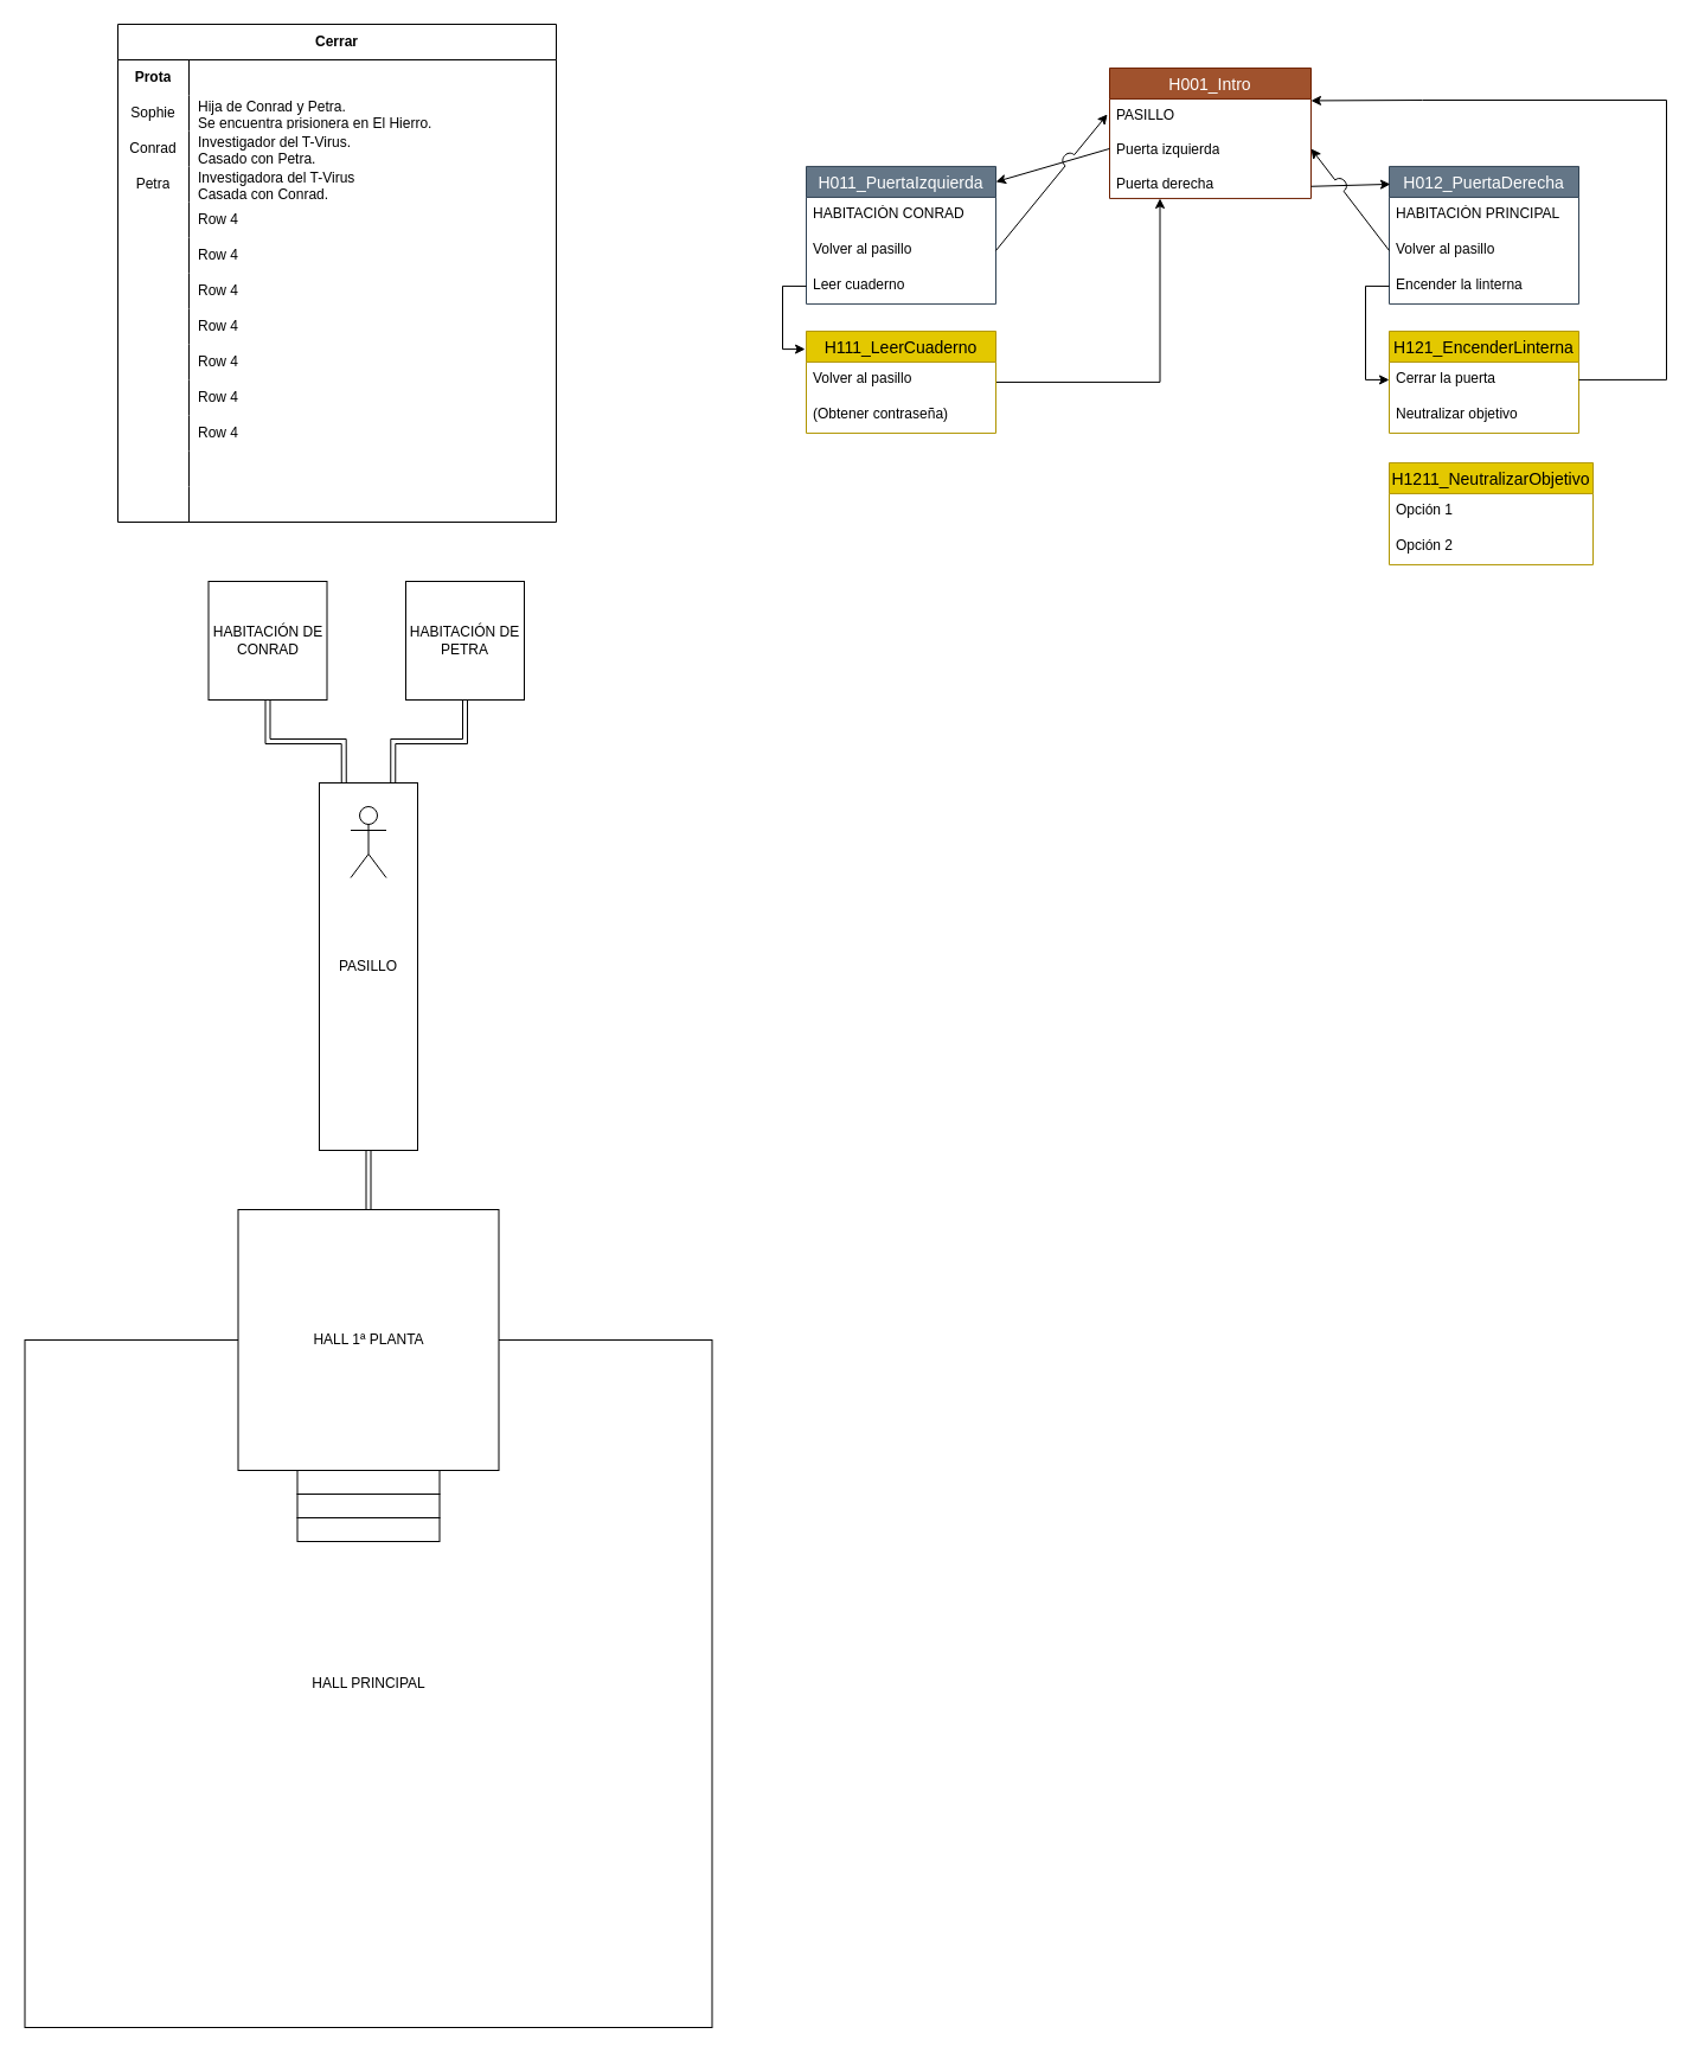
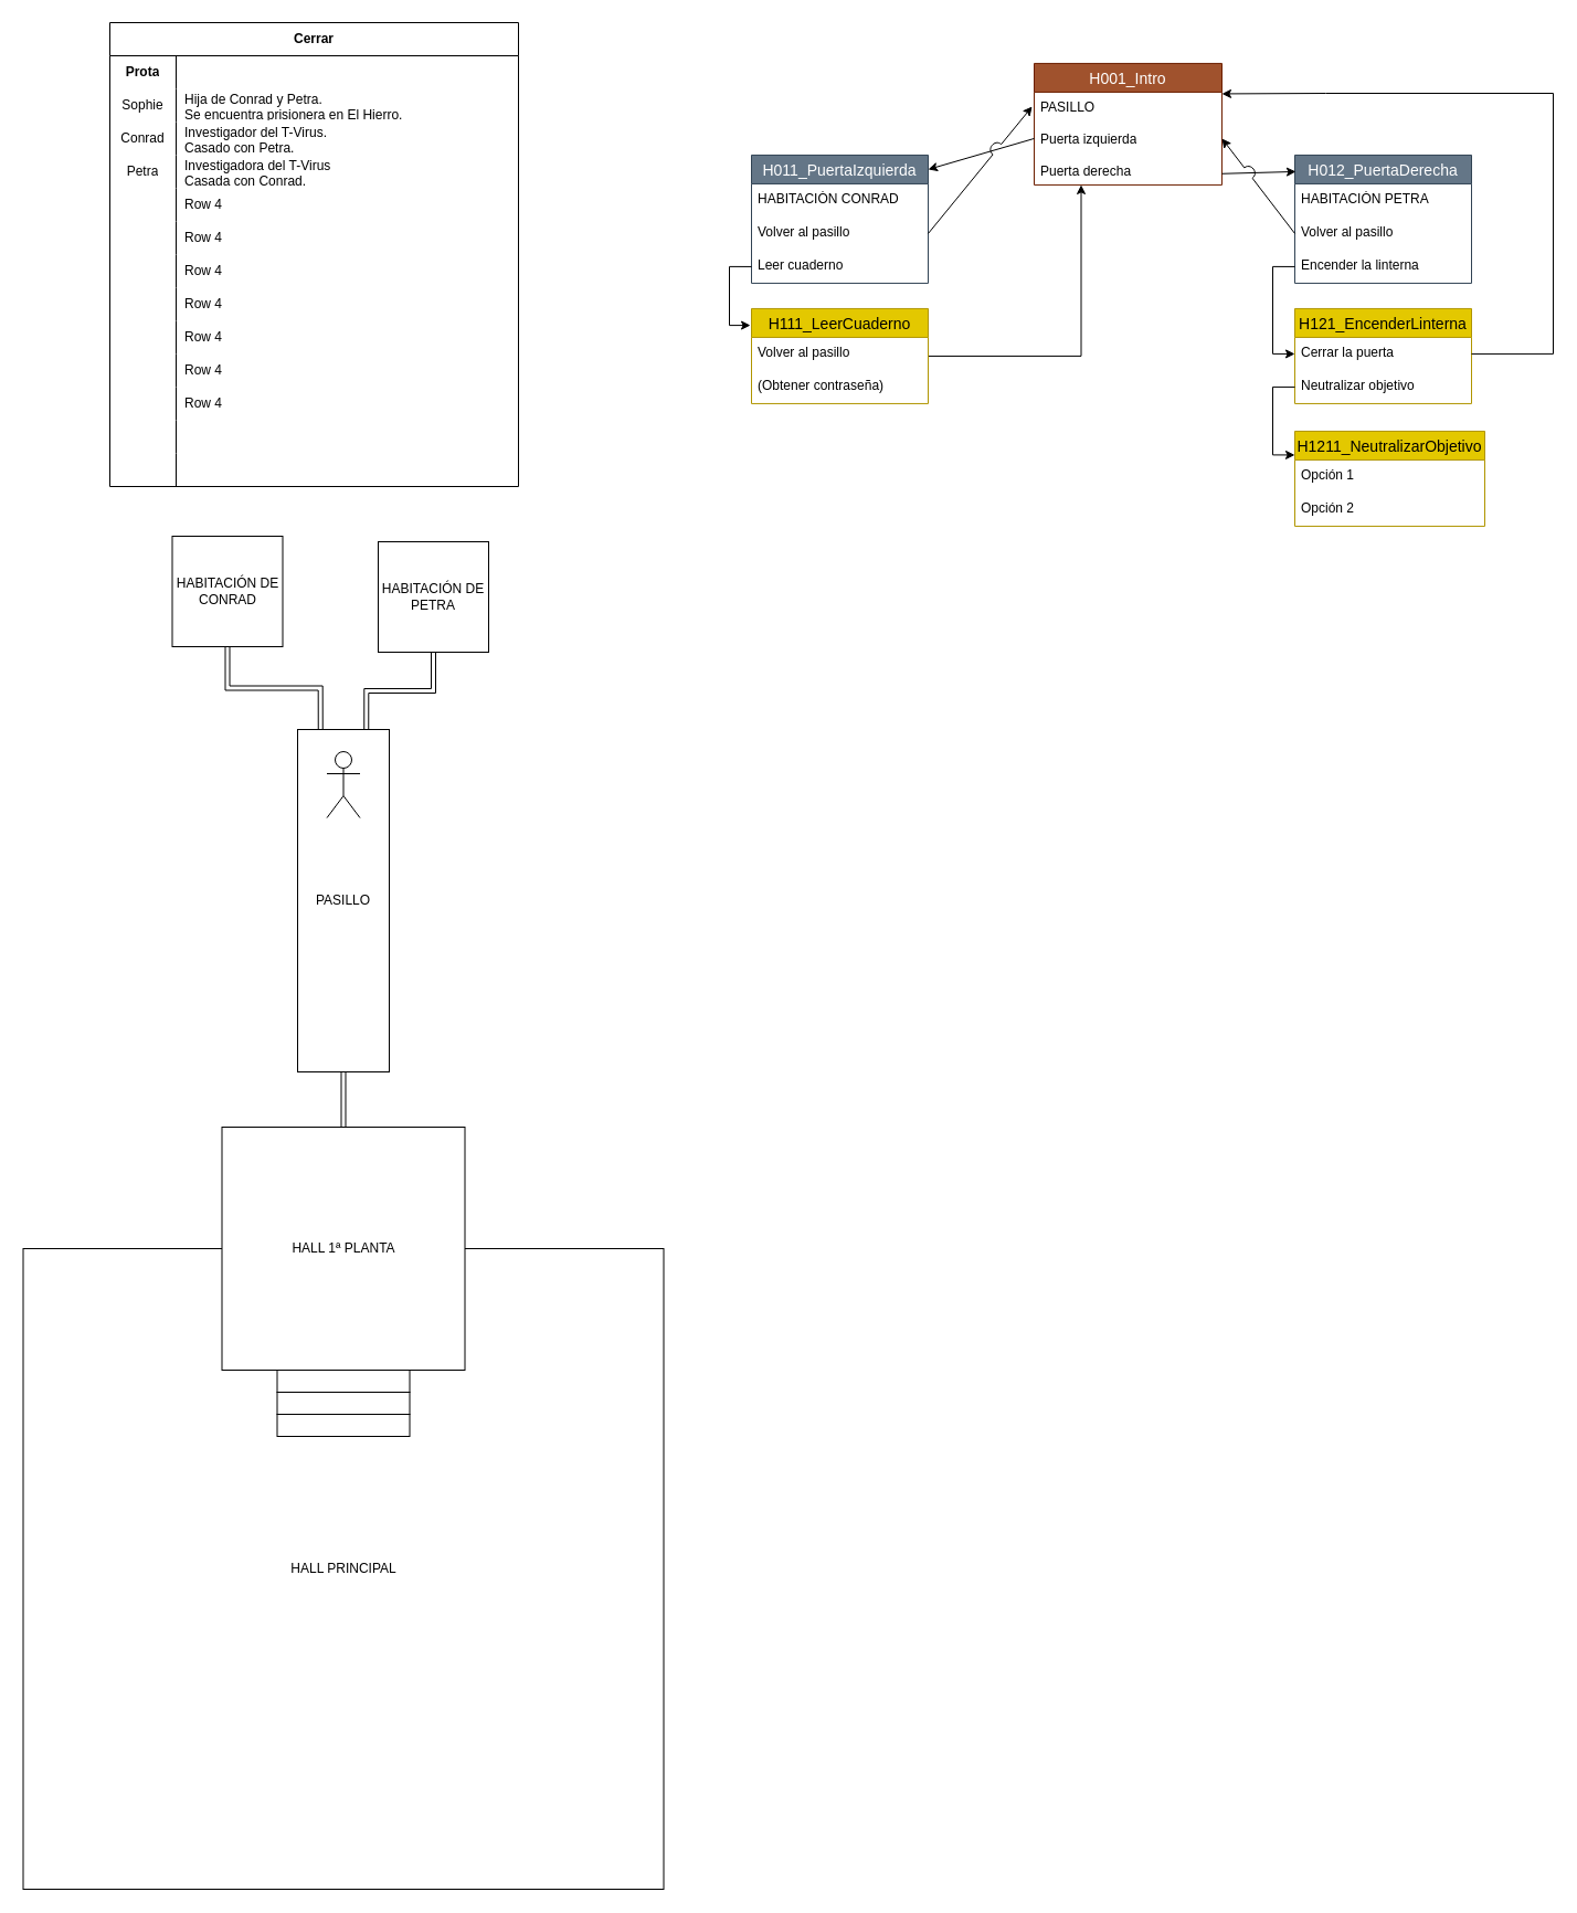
- <mxCell id="10" value="HABITACIÓN PRINCIPAL" style="text;strokeColor=none;fillColor=none;spacingLeft=4;spacingRight=4;overflow=hidden;rotatable=0;points=[[0,0.5],[1,0.5]];portConstraint=eastwest;fontSize=12;whiteSpace=wrap;html=1;" parent="9" vertex="1"><mxGeometry y="26" width="160" height="30" as="geometry" /></mxCell>
+ <mxCell id="10" value="HABITACIÓN PETRA" style="text;strokeColor=none;fillColor=none;spacingLeft=4;spacingRight=4;overflow=hidden;rotatable=0;points=[[0,0.5],[1,0.5]];portConstraint=eastwest;fontSize=12;whiteSpace=wrap;html=1;" parent="9" vertex="1"><mxGeometry y="26" width="160" height="30" as="geometry" /></mxCell>
+ <mxCell id="81" style="edgeStyle=orthogonalEdgeStyle;rounded=0;orthogonalLoop=1;jettySize=auto;html=1;exitX=0;exitY=0.5;exitDx=0;exitDy=0;entryX=0;entryY=0.25;entryDx=0;entryDy=0;" parent="1" source="66" target="78" edge="1"><mxGeometry relative="1" as="geometry" /></mxCell>
- <mxCell id="61" value="HABITACIÓN DE CONRAD" style="whiteSpace=wrap;html=1;aspect=fixed;" parent="1" vertex="1"><mxGeometry x="175.5" y="490" width="100" height="100" as="geometry" /></mxCell>
+ <mxCell id="61" value="HABITACIÓN DE CONRAD" style="whiteSpace=wrap;html=1;aspect=fixed;" parent="1" vertex="1"><mxGeometry x="155.5" y="485" width="100" height="100" as="geometry" /></mxCell>
